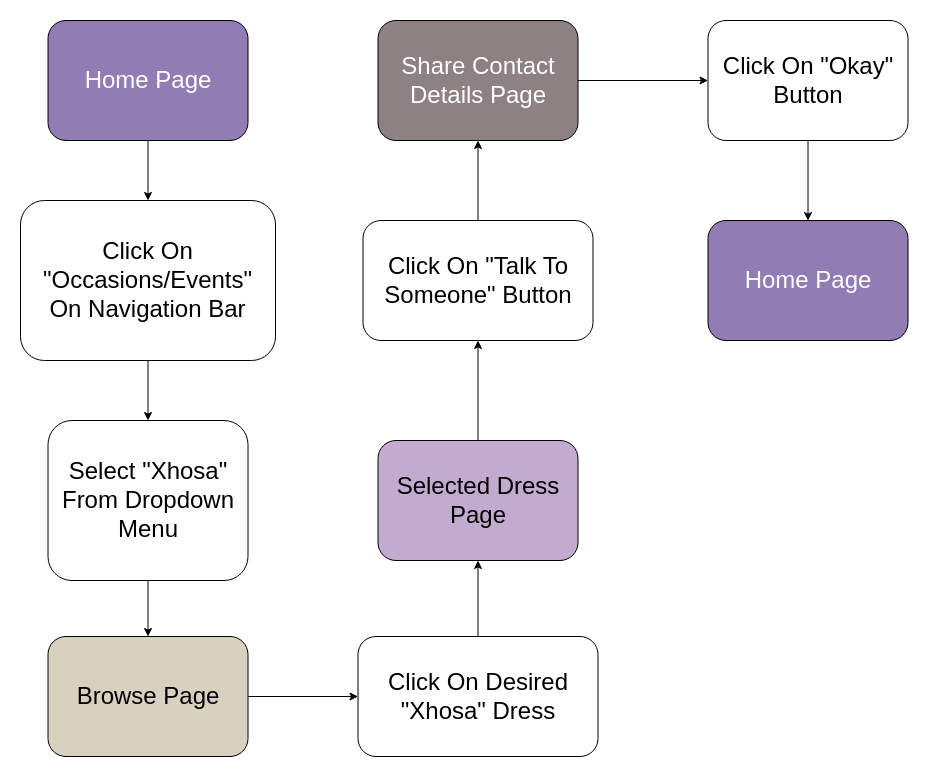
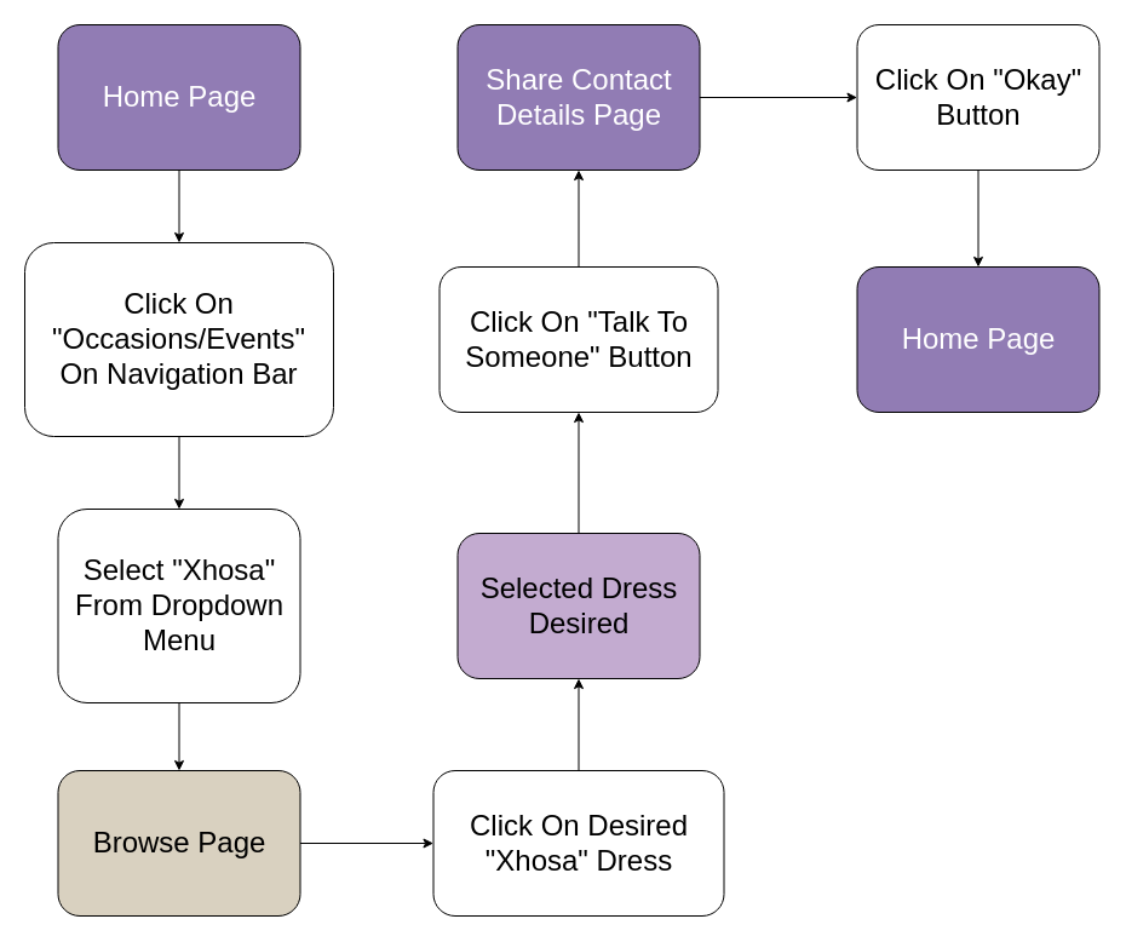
- <mxCell id="17" value="&lt;font color=&quot;#ffffff&quot; style=&quot;font-size: 24px;&quot;&gt;Share Contact Details Page&lt;/font&gt;" style="rounded=1;whiteSpace=wrap;html=1;fillColor=#8E8182;" vertex="1" parent="1"><mxGeometry x="377.5" y="20" width="200" height="120" as="geometry" /></mxCell>
+ <mxCell id="17" value="&lt;font color=&quot;#ffffff&quot; style=&quot;font-size: 24px;&quot;&gt;Share Contact Details Page&lt;/font&gt;" style="rounded=1;whiteSpace=wrap;html=1;fillColor=#917cb4;" vertex="1" parent="1"><mxGeometry x="377.5" y="20" width="200" height="120" as="geometry" /></mxCell>
- <mxCell id="13" value="&lt;font style=&quot;font-size: 24px;&quot;&gt;Selected Dress Page&lt;/font&gt;" style="rounded=1;whiteSpace=wrap;html=1;fillColor=#C3ABD0;" vertex="1" parent="1"><mxGeometry x="377.5" y="440" width="200" height="120" as="geometry" /></mxCell>
+ <mxCell id="13" value="&lt;font style=&quot;font-size: 24px;&quot;&gt;Selected Dress Desired&lt;/font&gt;" style="rounded=1;whiteSpace=wrap;html=1;fillColor=#C3ABD0;" vertex="1" parent="1"><mxGeometry x="377.5" y="440" width="200" height="120" as="geometry" /></mxCell>
